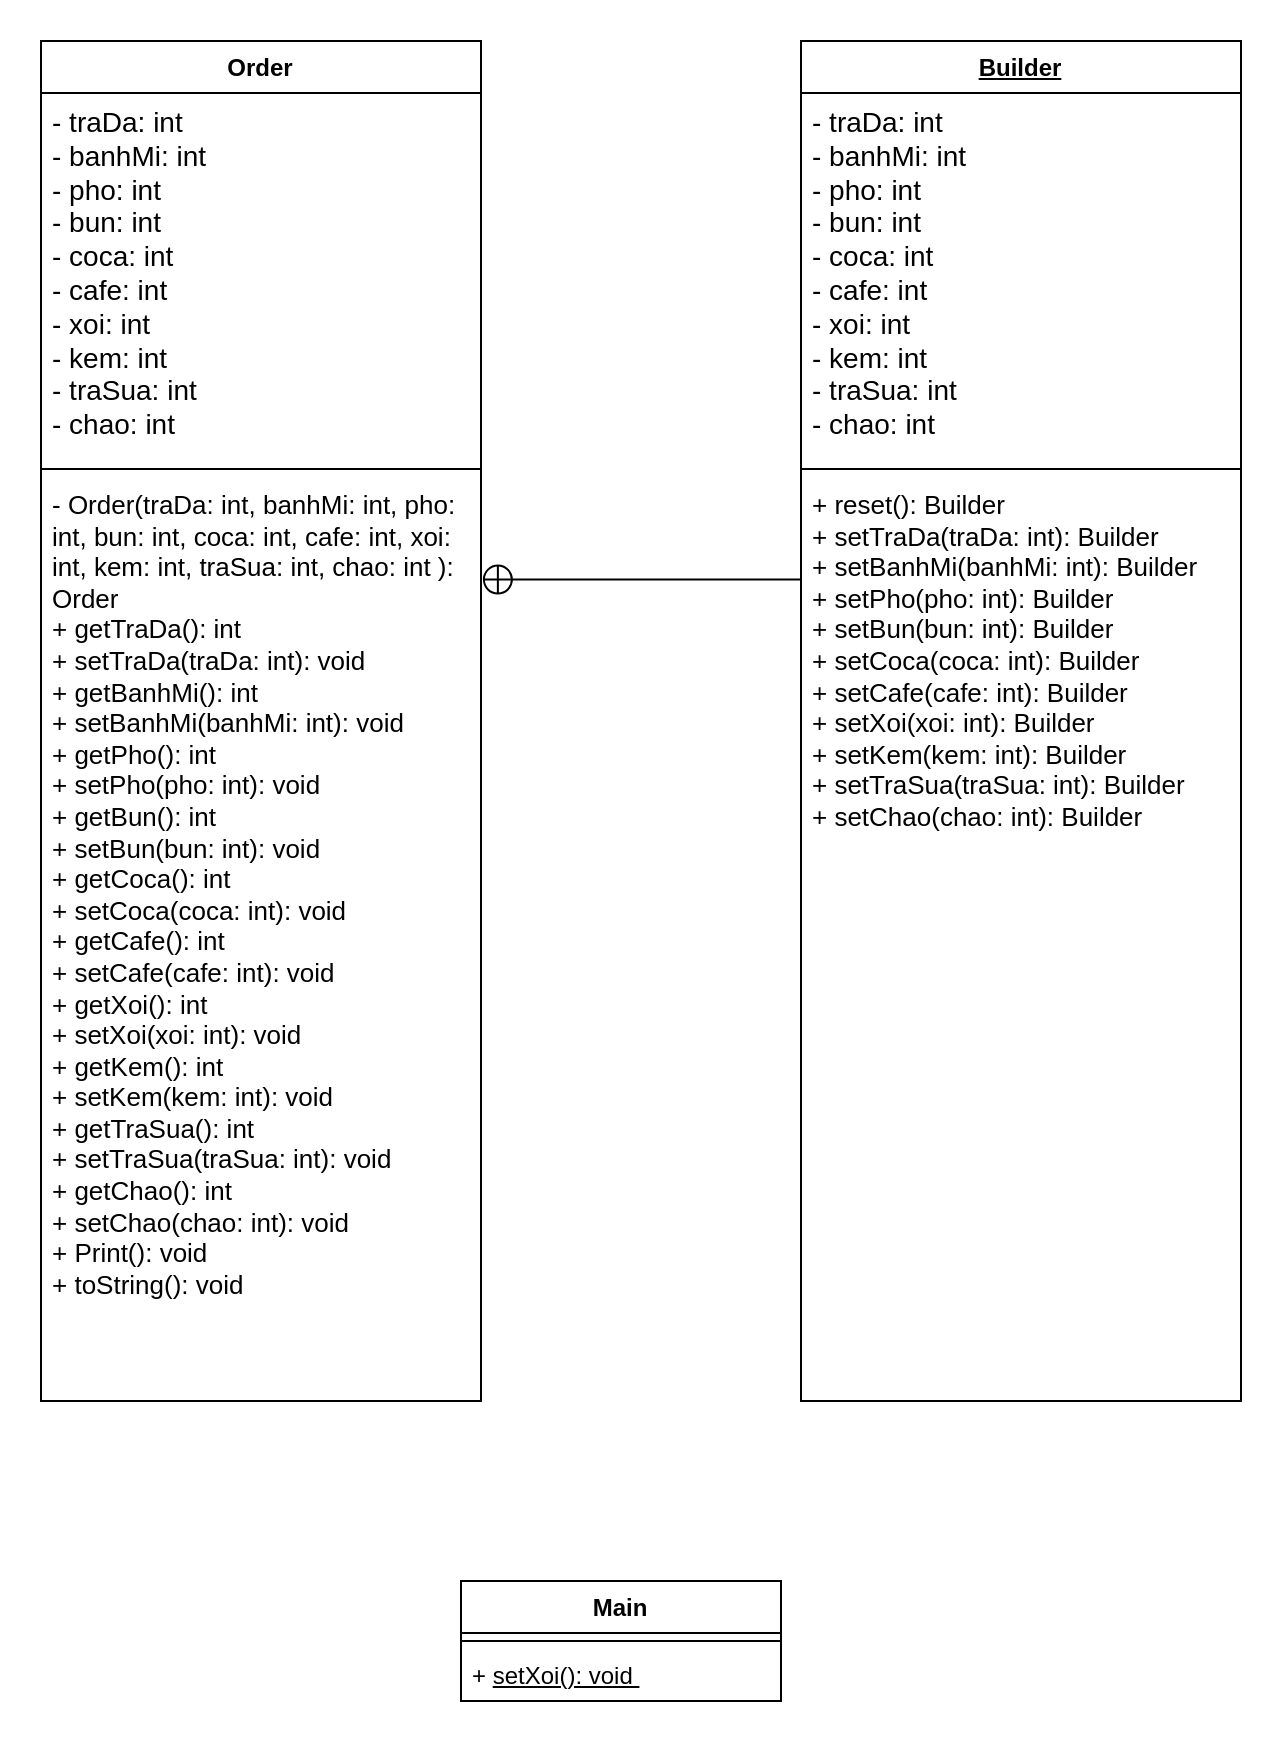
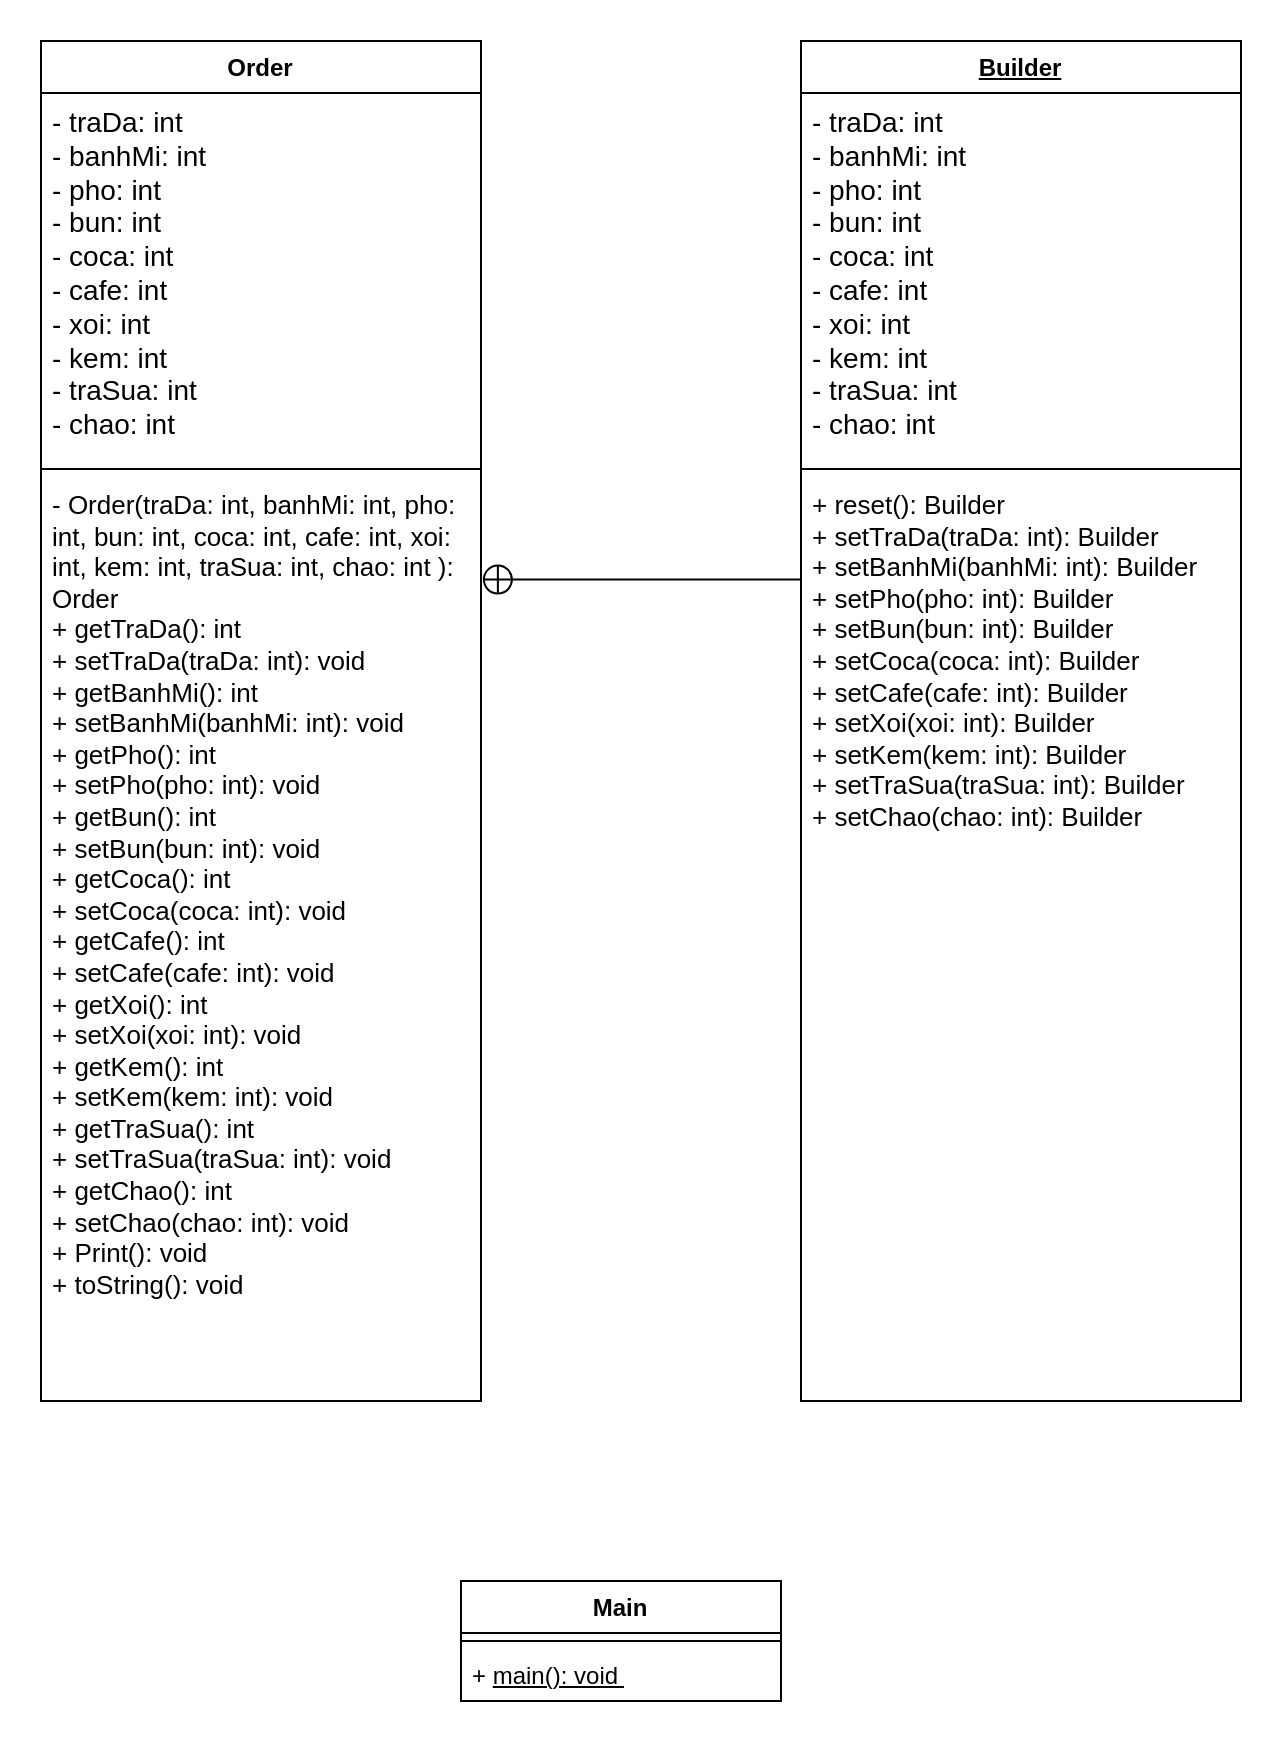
- <mxCell id="13" value="+ &lt;u&gt;setXoi(): void&amp;nbsp;&lt;/u&gt;" style="text;strokeColor=none;fillColor=none;align=left;verticalAlign=top;spacingLeft=4;spacingRight=4;overflow=hidden;rotatable=0;points=[[0,0.5],[1,0.5]];portConstraint=eastwest;whiteSpace=wrap;html=1;" vertex="1" parent="11"><mxGeometry y="34" width="160" height="26" as="geometry" /></mxCell>
+ <mxCell id="13" value="+ &lt;u&gt;main(): void&amp;nbsp;&lt;/u&gt;" style="text;strokeColor=none;fillColor=none;align=left;verticalAlign=top;spacingLeft=4;spacingRight=4;overflow=hidden;rotatable=0;points=[[0,0.5],[1,0.5]];portConstraint=eastwest;whiteSpace=wrap;html=1;" vertex="1" parent="11"><mxGeometry y="34" width="160" height="26" as="geometry" /></mxCell>
